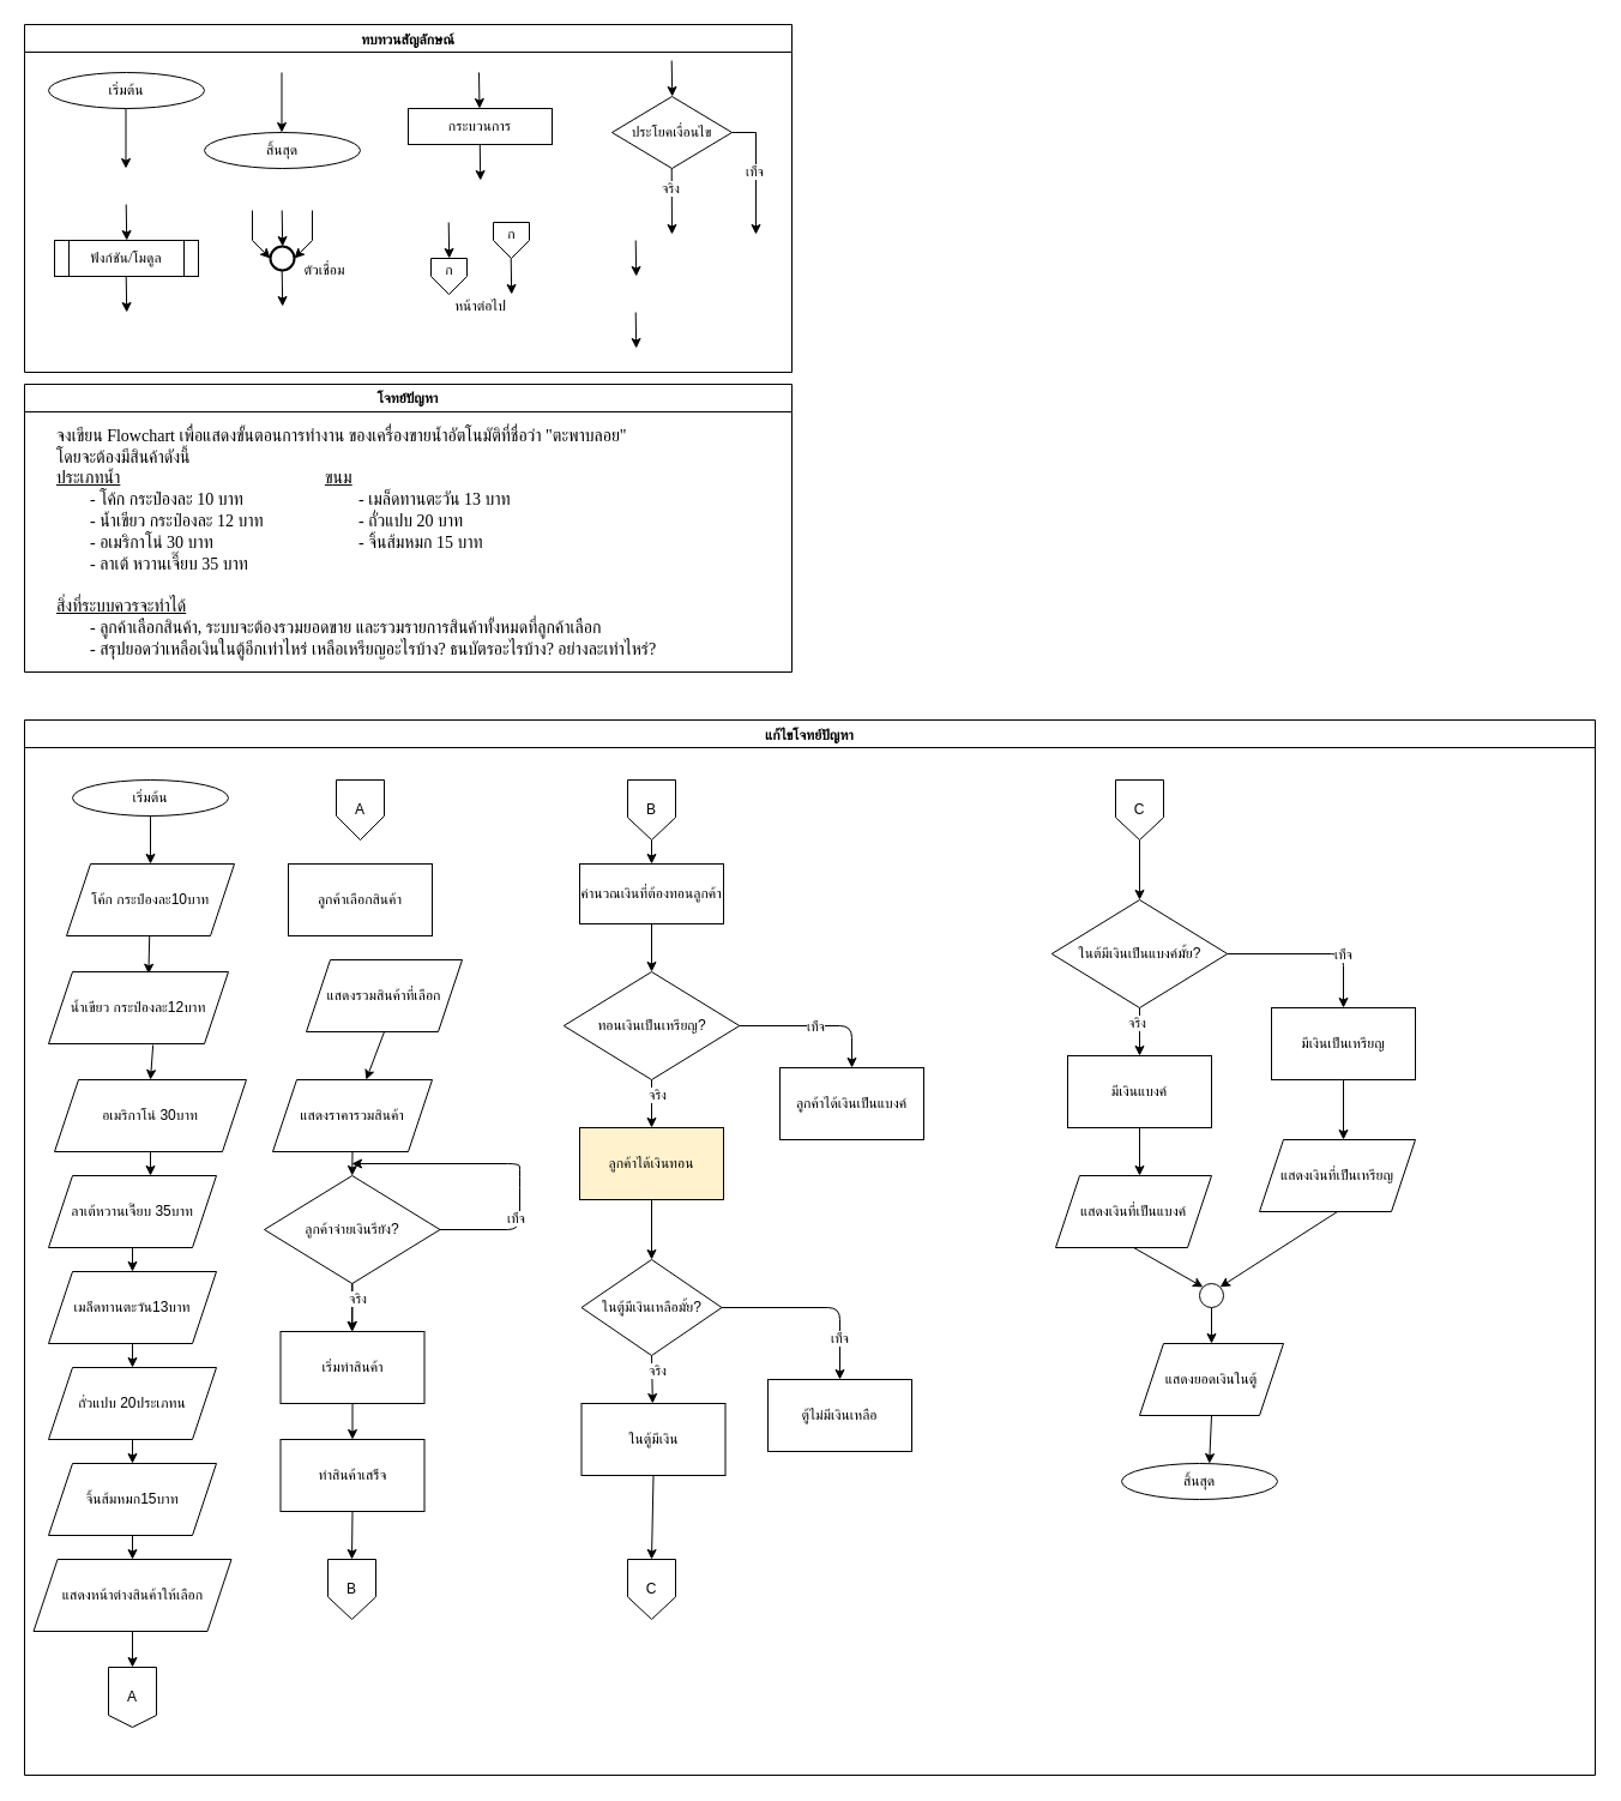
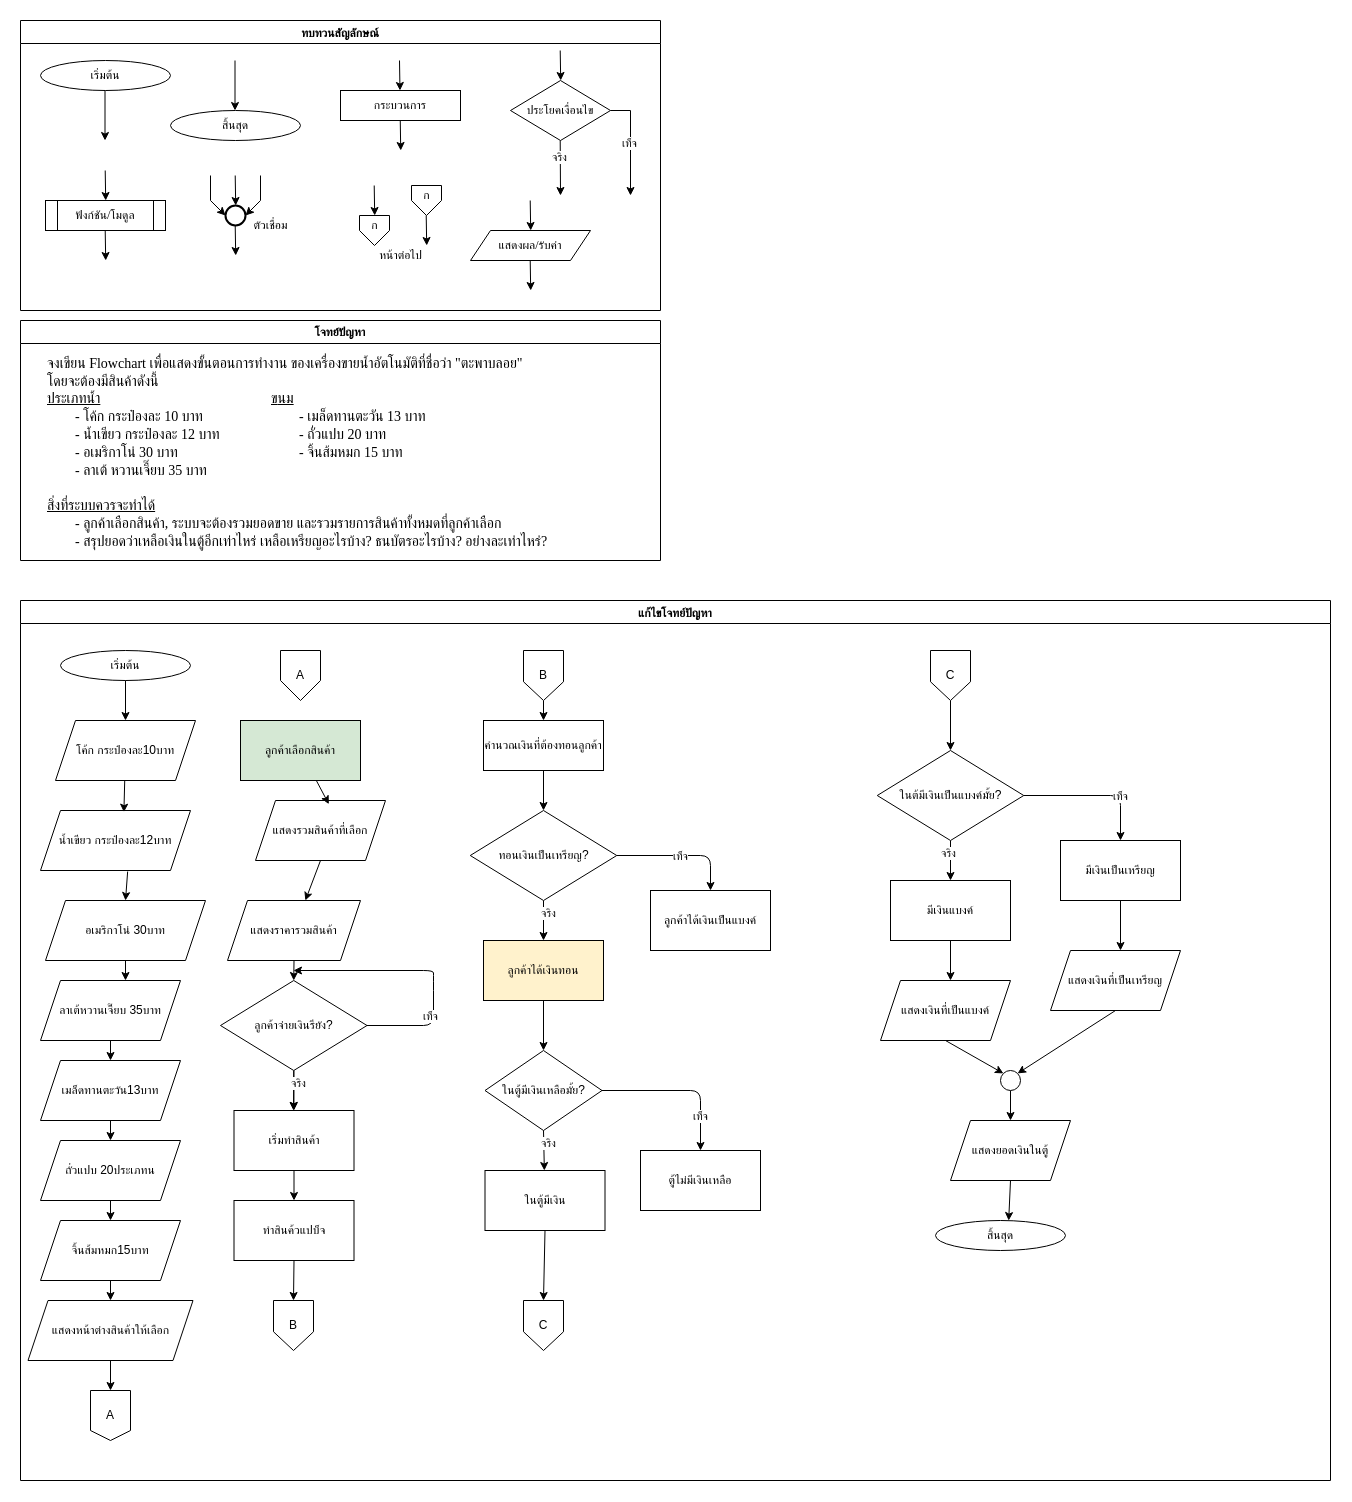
+ <mxCell id="32" value="แสดงผล/รับค่า" style="shape=parallelogram;perimeter=parallelogramPerimeter;whiteSpace=wrap;html=1;fixedSize=1;fontFamily=Sarabun;fontSource=https%3A%2F%2Ffonts.googleapis.com%2Fcss%3Ffamily%3DSarabun;" parent="2" vertex="1"><mxGeometry x="450" y="210" width="120" height="30" as="geometry" /></mxCell>
- <mxCell id="57" value="ลูกค้าเลือกสินค้า" style="rounded=0;whiteSpace=wrap;html=1;" vertex="1" parent="37"><mxGeometry x="220" y="120" width="120" height="60" as="geometry" /></mxCell>
+ <mxCell id="57" value="ลูกค้าเลือกสินค้า" style="rounded=0;whiteSpace=wrap;html=1;fillColor=#d5e8d4;" vertex="1" parent="37"><mxGeometry x="220" y="120" width="120" height="60" as="geometry" /></mxCell>
+ <mxCell id="87" style="edgeStyle=none;html=1;entryX=0.564;entryY=0.061;entryDx=0;entryDy=0;entryPerimeter=0;" edge="1" parent="37" source="57" target="59"><mxGeometry relative="1" as="geometry" /></mxCell>
- <mxCell id="71" value="ทำสินค้าเสร็จ" style="rounded=0;whiteSpace=wrap;html=1;" vertex="1" parent="37"><mxGeometry x="213.5" y="600" width="120" height="60" as="geometry" /></mxCell>
+ <mxCell id="71" value="ทำสินค้วแปบ็จ" style="rounded=0;whiteSpace=wrap;html=1;" vertex="1" parent="37"><mxGeometry x="213.5" y="600" width="120" height="60" as="geometry" /></mxCell>
